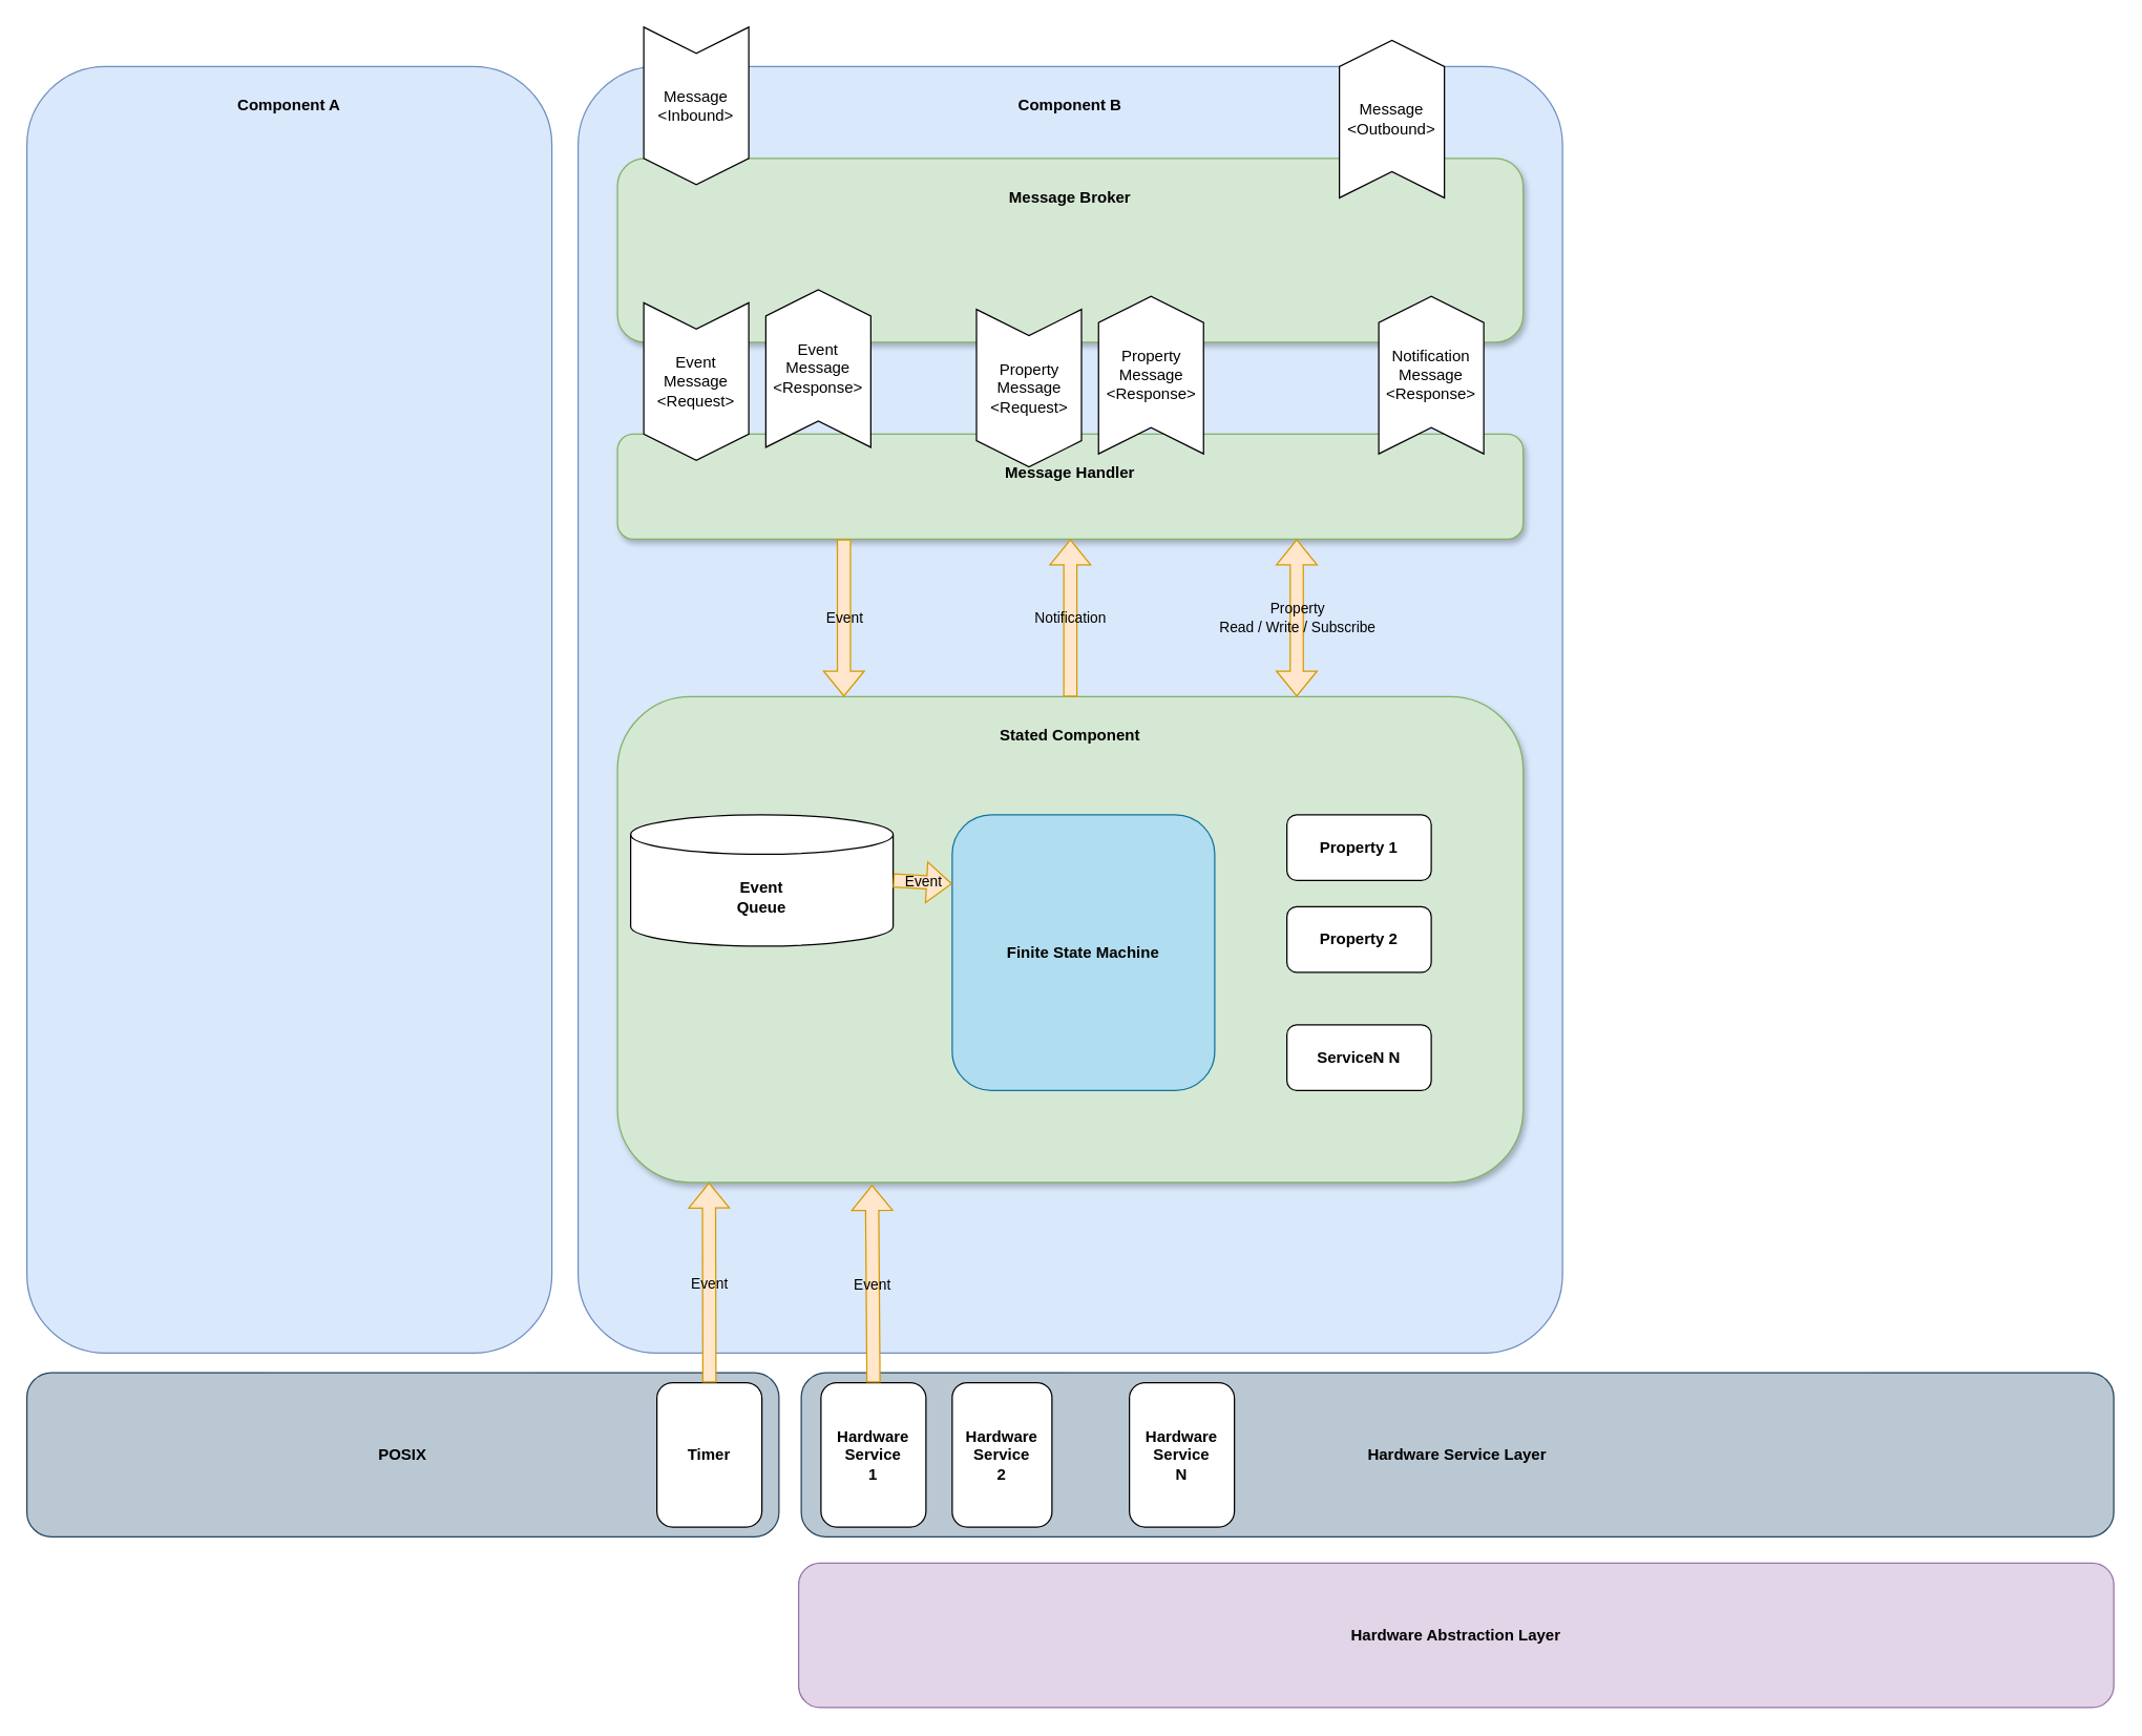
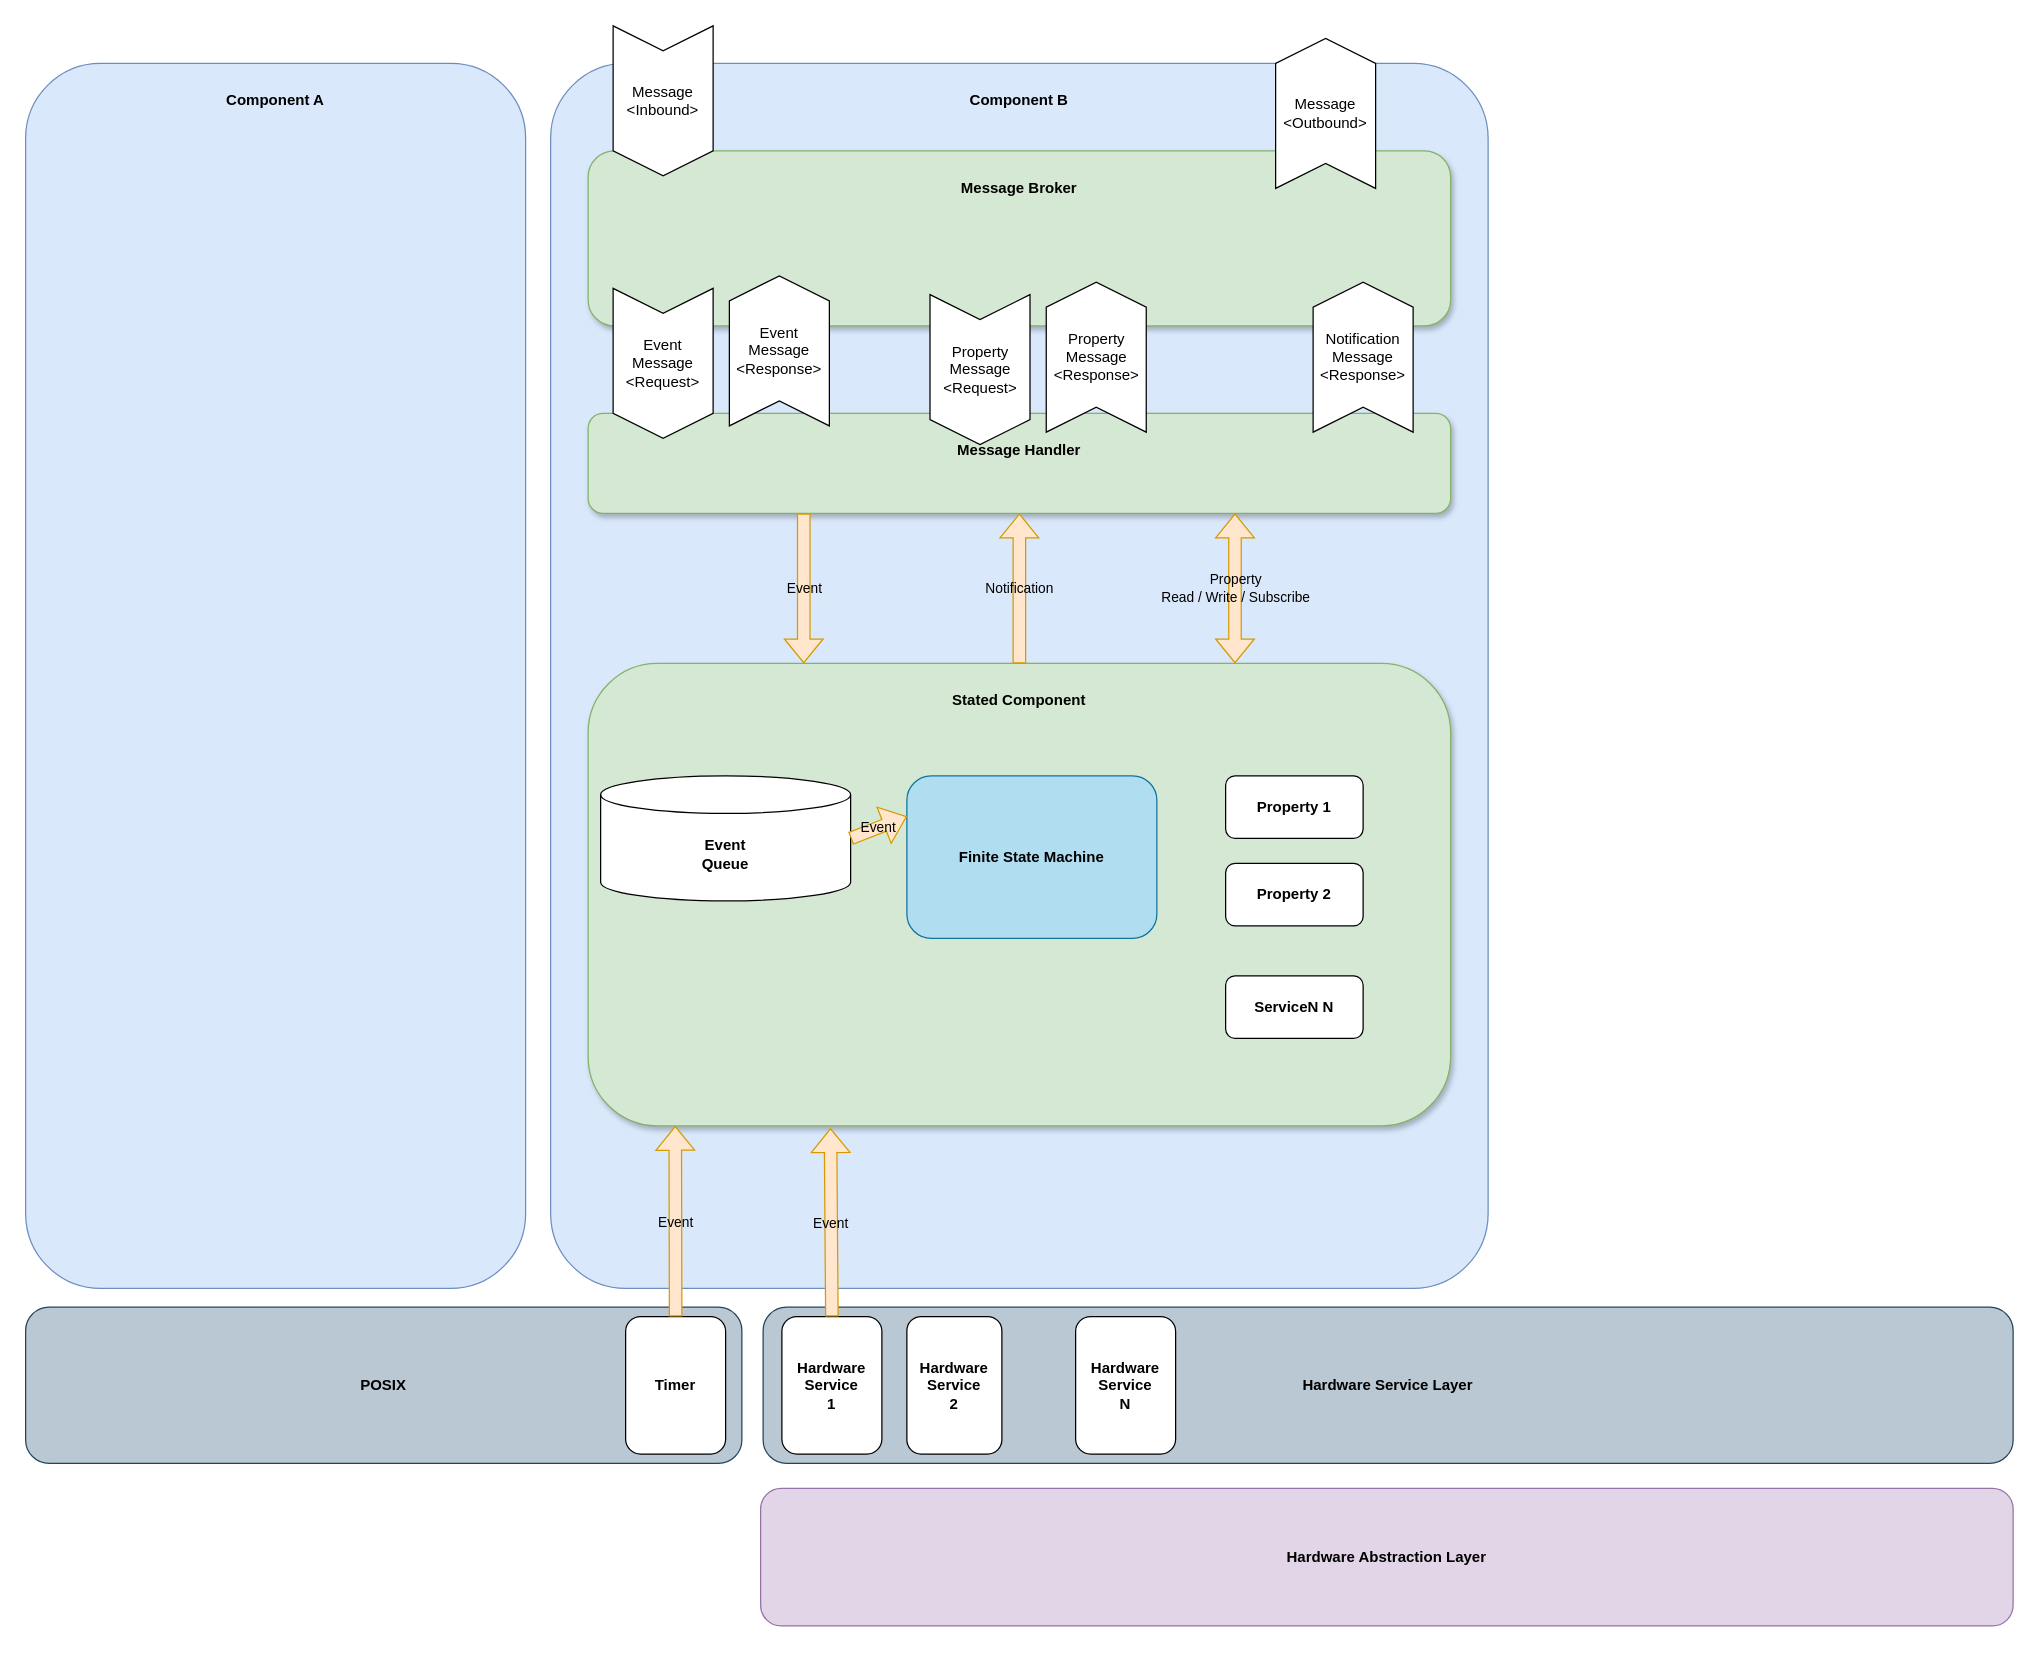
- <mxCell id="7" value="&lt;h4&gt;Finite State Machine&lt;/h4&gt;" style="rounded=1;whiteSpace=wrap;html=1;fillColor=#b1ddf0;strokeColor=#10739e;" parent="1" vertex="1"><mxGeometry x="725" y="620" width="200" height="210" as="geometry" /></mxCell>
+ <mxCell id="7" value="&lt;h4&gt;Finite State Machine&lt;/h4&gt;" style="rounded=1;whiteSpace=wrap;html=1;fillColor=#b1ddf0;strokeColor=#10739e;" parent="1" vertex="1"><mxGeometry x="725" y="620" width="200" height="130" as="geometry" /></mxCell>
